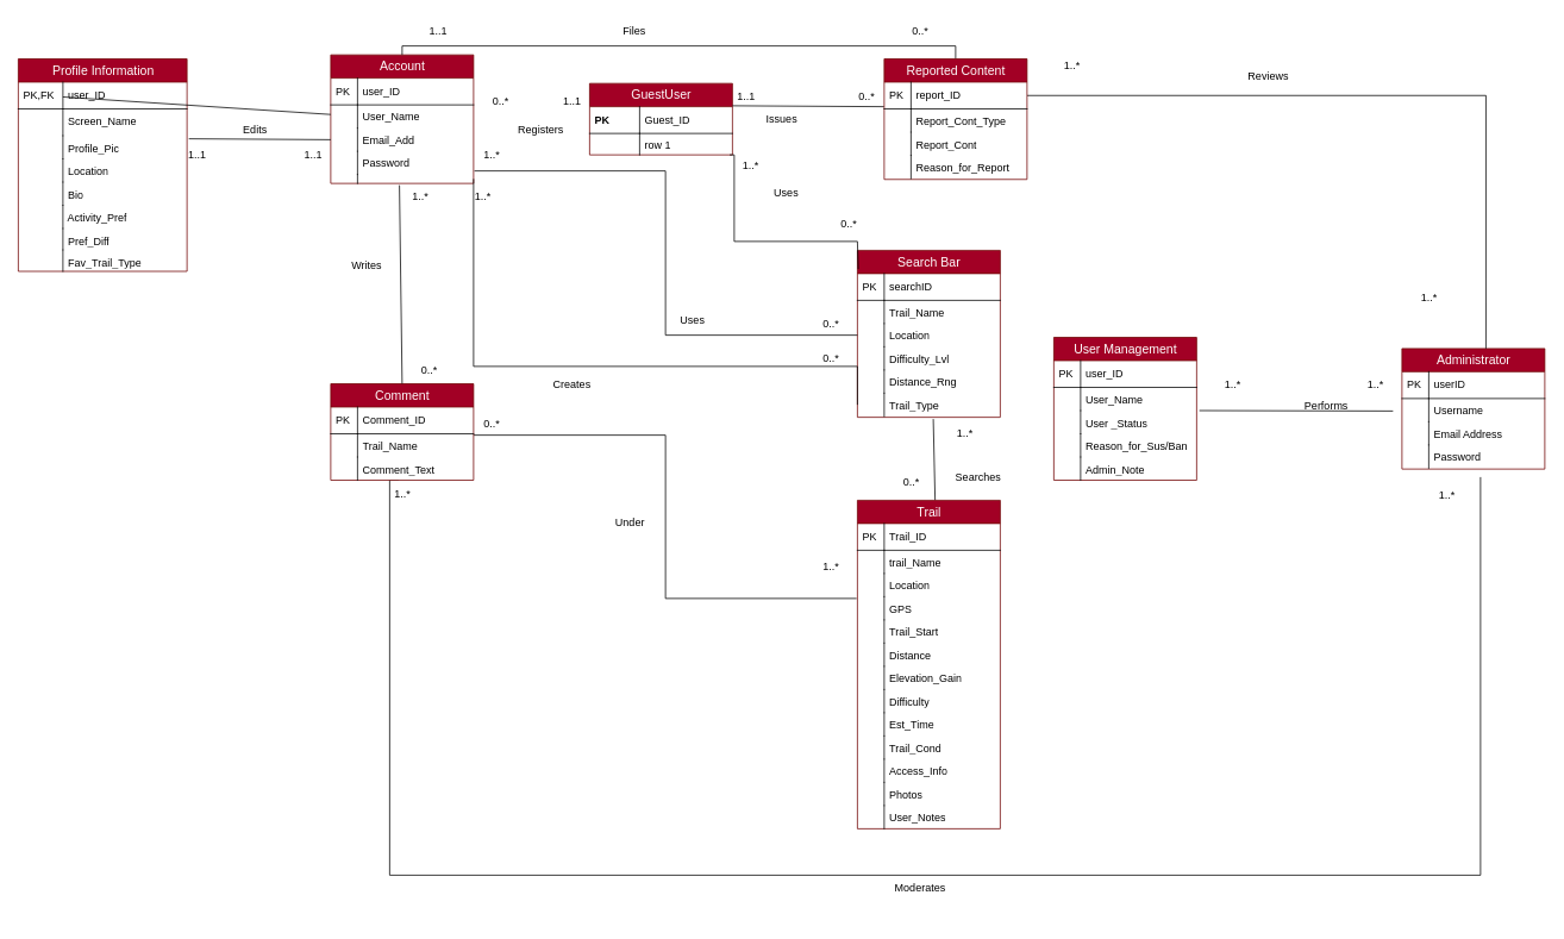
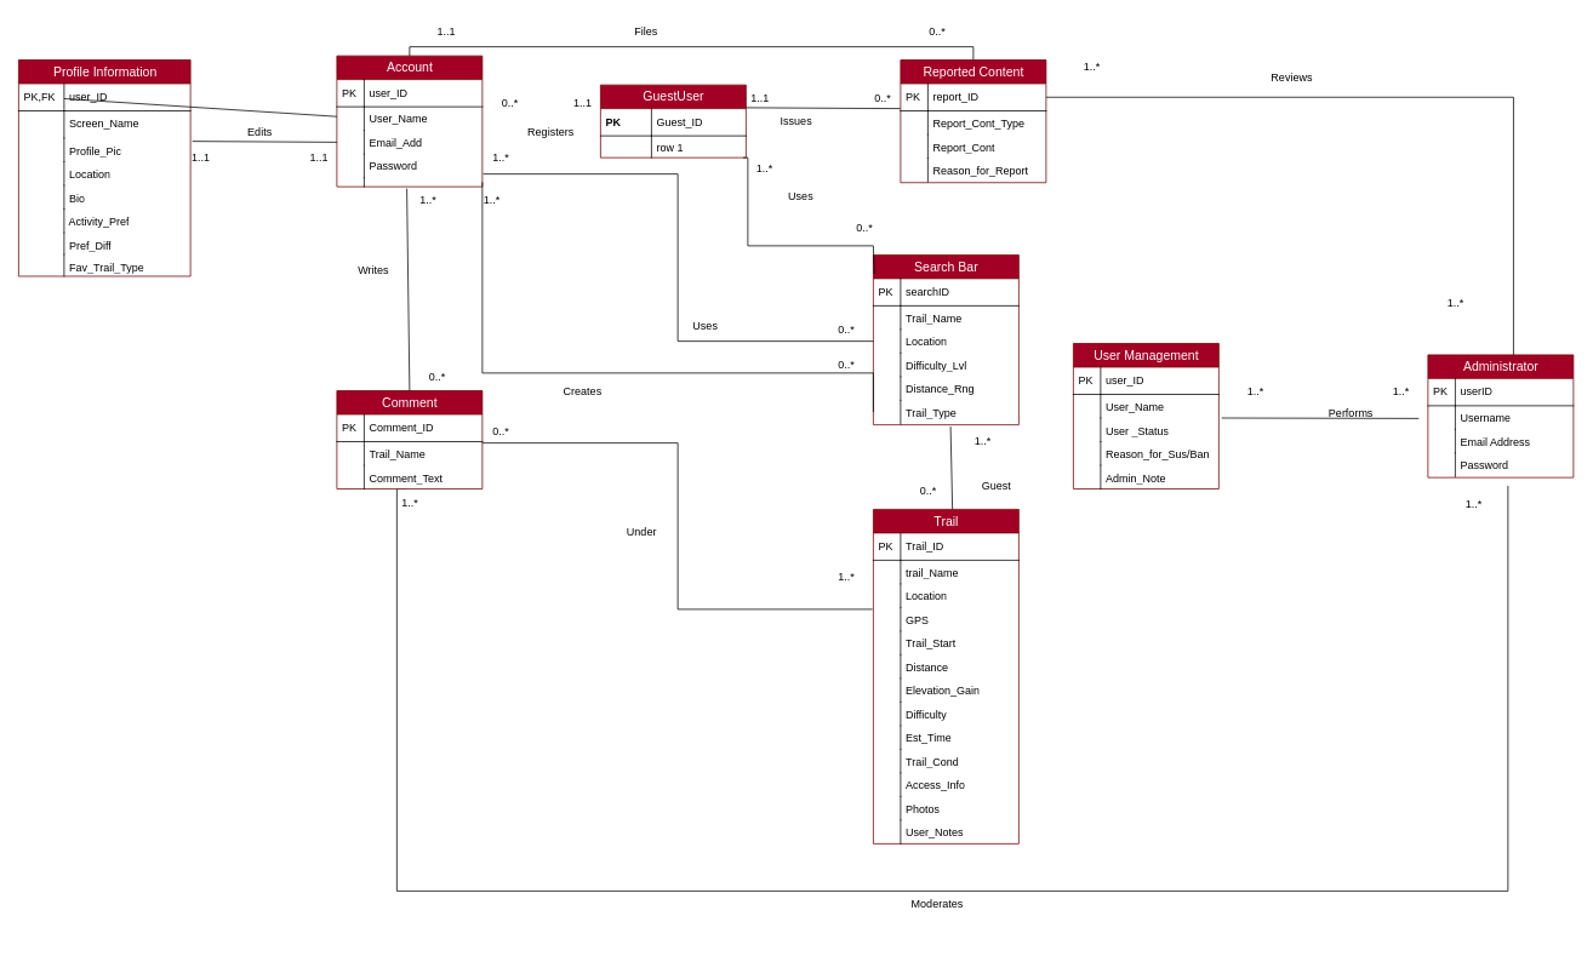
- <mxCell id="59" value="Searches" style="text;html=1;align=center;verticalAlign=middle;resizable=0;points=[];autosize=1;strokeColor=none;fillColor=none;fontFamily=Arial;" parent="1" vertex="1"><mxGeometry x="1060" y="520" width="70" height="30" as="geometry" /></mxCell>
+ <mxCell id="59" value="Guest" style="text;html=1;align=center;verticalAlign=middle;resizable=0;points=[];autosize=1;strokeColor=none;fillColor=none;fontFamily=Arial;" parent="1" vertex="1"><mxGeometry x="1060" y="520" width="70" height="30" as="geometry" /></mxCell>
